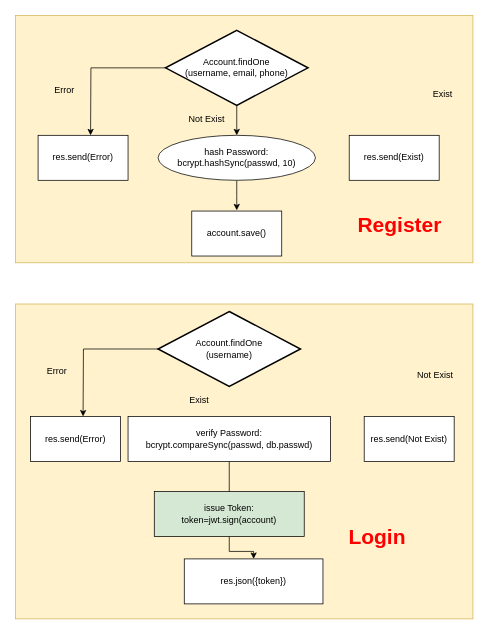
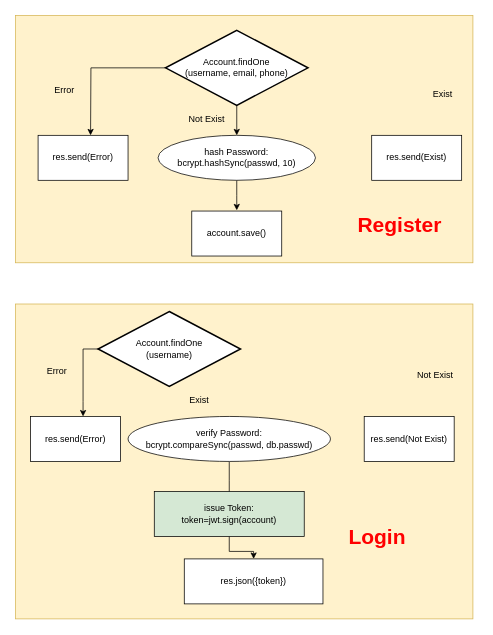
- <mxCell id="7" value="&lt;span style=&quot;white-space: normal&quot;&gt;res.send(Exist)&lt;/span&gt;" style="rounded=0;whiteSpace=wrap;html=1;" parent="1" vertex="1"><mxGeometry x="465" y="180" width="120" height="60" as="geometry" /></mxCell>
+ <mxCell id="7" value="&lt;span style=&quot;white-space: normal&quot;&gt;res.send(Exist)&lt;/span&gt;" style="rounded=0;whiteSpace=wrap;html=1;" parent="1" vertex="1"><mxGeometry x="495" y="180" width="120" height="60" as="geometry" /></mxCell>
- <mxCell id="17" value="Account.findOne&lt;br&gt;(username)" style="strokeWidth=2;html=1;shape=mxgraph.flowchart.decision;whiteSpace=wrap;" vertex="1" parent="1"><mxGeometry x="210" y="415" width="190" height="100" as="geometry" /></mxCell>
+ <mxCell id="17" value="Account.findOne&lt;br&gt;(username)" style="strokeWidth=2;html=1;shape=mxgraph.flowchart.decision;whiteSpace=wrap;" vertex="1" parent="1"><mxGeometry x="130" y="415" width="190" height="100" as="geometry" /></mxCell>
- <mxCell id="21" value="verify Password:&lt;br&gt;bcrypt.compareSync(passwd, db.passwd)" style="rounded=0;whiteSpace=wrap;html=1;" vertex="1" parent="1"><mxGeometry x="170" y="555" width="270" height="60" as="geometry" /></mxCell>
+ <mxCell id="21" value="verify Password:&lt;br&gt;bcrypt.compareSync(passwd, db.passwd)" style="ellipse;whiteSpace=wrap;html=1;" vertex="1" parent="1"><mxGeometry x="170" y="555" width="270" height="60" as="geometry" /></mxCell>
